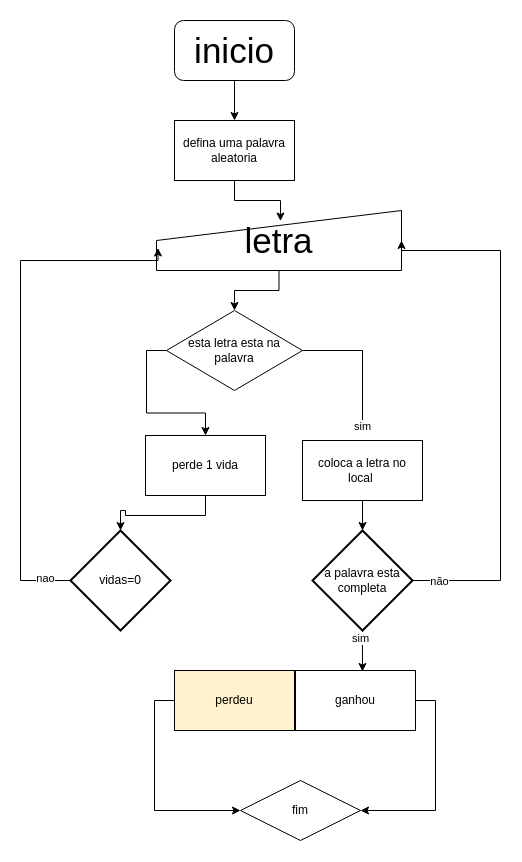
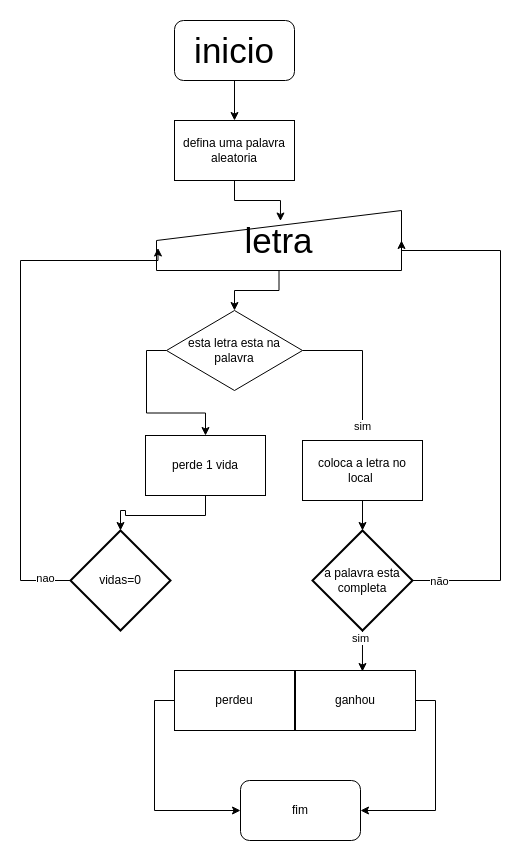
- <mxCell id="24" value="perdeu" style="rounded=0;whiteSpace=wrap;html=1;fillColor=#fff2cc;" vertex="1" parent="1"><mxGeometry x="174" y="670" width="120" height="60" as="geometry" /></mxCell>
+ <mxCell id="24" value="perdeu" style="rounded=0;whiteSpace=wrap;html=1;" vertex="1" parent="1"><mxGeometry x="174" y="670" width="120" height="60" as="geometry" /></mxCell>
- <mxCell id="18" value="fim" style="rhombus;whiteSpace=wrap;html=1;" vertex="1" parent="1"><mxGeometry x="240" y="780" width="120" height="60" as="geometry" /></mxCell>
+ <mxCell id="18" value="fim" style="rounded=1;whiteSpace=wrap;html=1;" vertex="1" parent="1"><mxGeometry x="240" y="780" width="120" height="60" as="geometry" /></mxCell>
